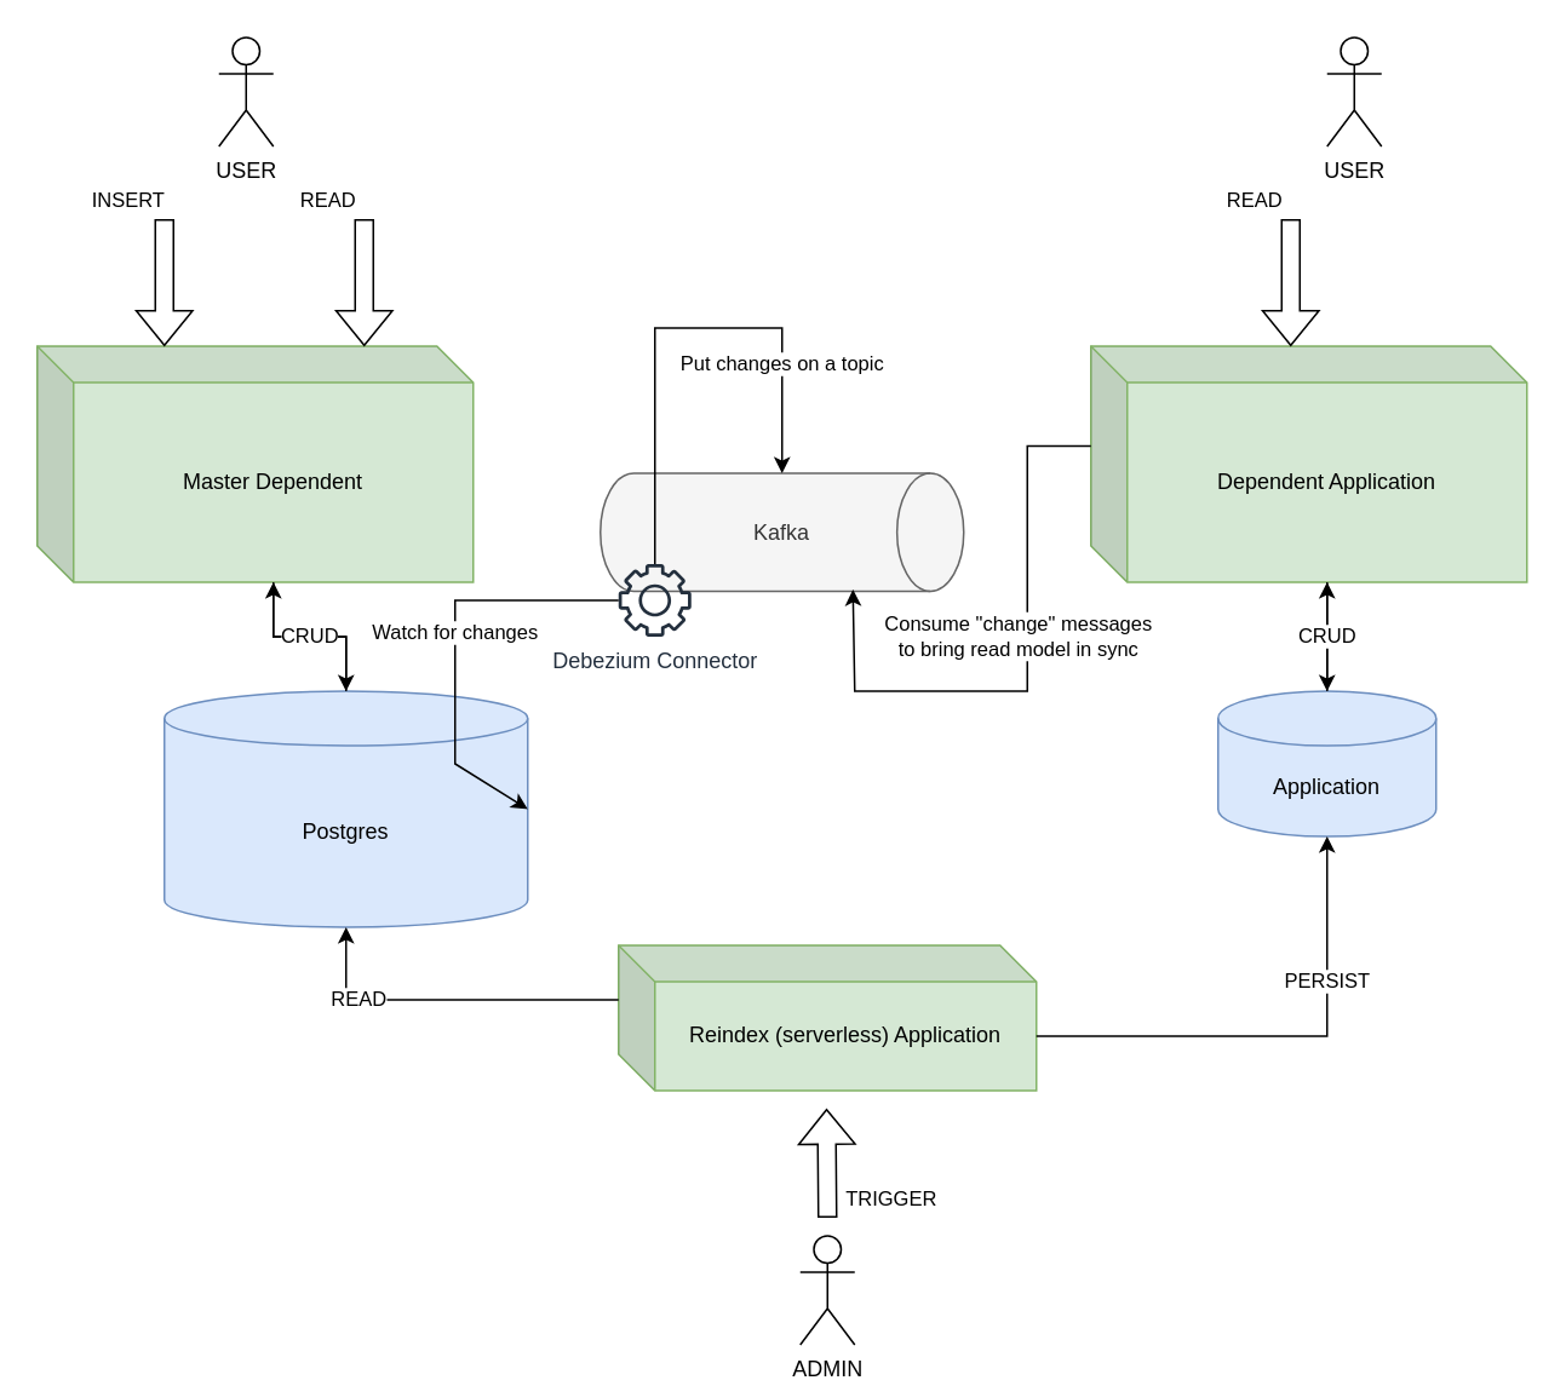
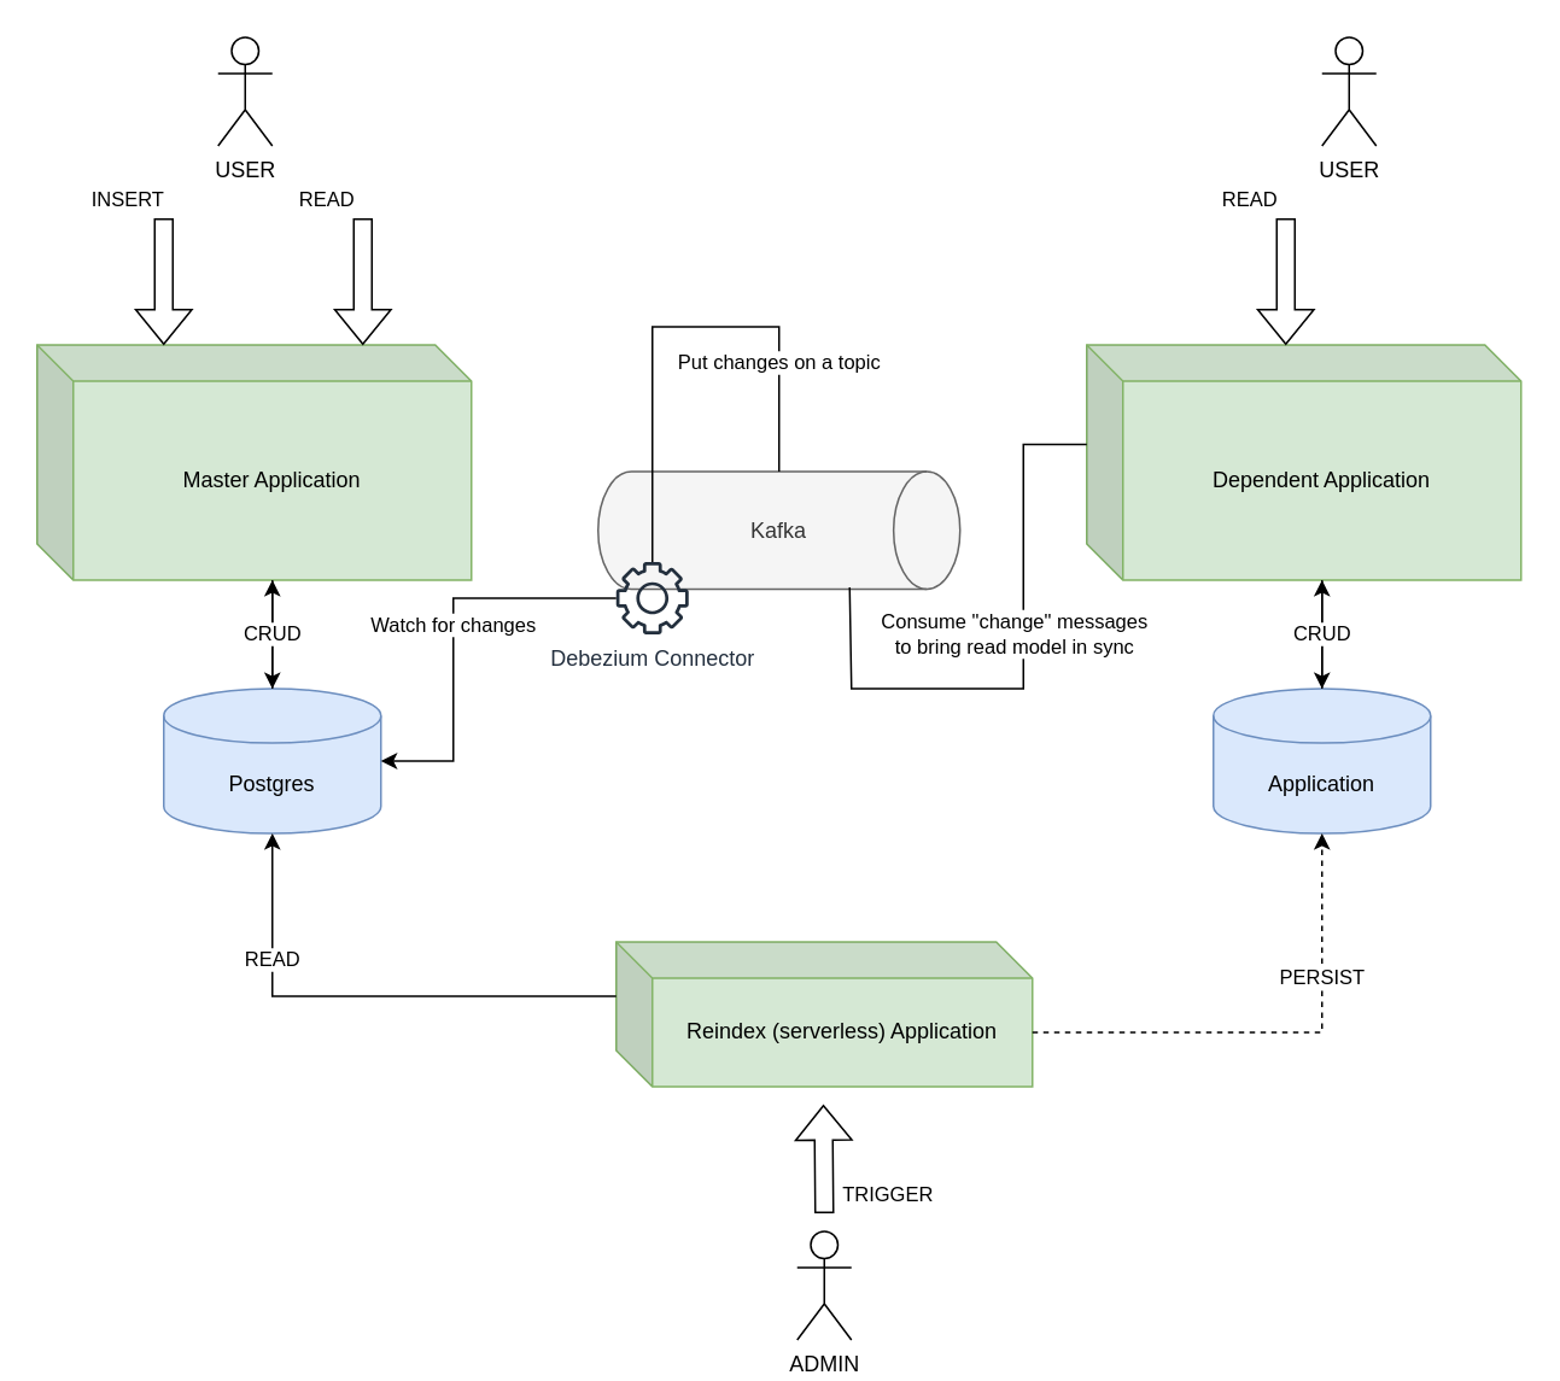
- <mxCell id="13" value="Put changes on a topic" style="endArrow=classic;html=1;rounded=0;entryX=0.5;entryY=0;entryDx=0;entryDy=0;entryPerimeter=0;" edge="1" parent="1" source="11" target="6"><mxGeometry x="0.571" width="50" height="50" relative="1" as="geometry"><mxPoint x="500" y="550" as="sourcePoint" /><mxPoint x="420" y="220" as="targetPoint" /><Array as="points"><mxPoint x="360" y="180" /><mxPoint x="430" y="180" /></Array><mxPoint as="offset" /></mxGeometry></mxCell>
+ <mxCell id="13" value="Put changes on a topic" style="endArrow=none;html=1;rounded=0;entryX=0.5;entryY=0;entryDx=0;entryDy=0;entryPerimeter=0;" edge="1" parent="1" source="11" target="6"><mxGeometry x="0.571" width="50" height="50" relative="1" as="geometry"><mxPoint x="500" y="550" as="sourcePoint" /><mxPoint x="420" y="220" as="targetPoint" /><Array as="points"><mxPoint x="360" y="180" /><mxPoint x="430" y="180" /></Array><mxPoint as="offset" /></mxGeometry></mxCell>
- <mxCell id="4" value="Master Dependent" style="shape=cube;whiteSpace=wrap;html=1;boundedLbl=1;backgroundOutline=1;darkOpacity=0.05;darkOpacity2=0.1;fillColor=#d5e8d4;strokeColor=#82b366;" vertex="1" parent="1"><mxGeometry x="20" y="190" width="240" height="130" as="geometry" /></mxCell>
+ <mxCell id="4" value="Master Application" style="shape=cube;whiteSpace=wrap;html=1;boundedLbl=1;backgroundOutline=1;darkOpacity=0.05;darkOpacity2=0.1;fillColor=#d5e8d4;strokeColor=#82b366;" vertex="1" parent="1"><mxGeometry x="20" y="190" width="240" height="130" as="geometry" /></mxCell>
- <mxCell id="14" value="Consume &quot;change&quot; messages&lt;br&gt;to bring read model in sync" style="edgeStyle=orthogonalEdgeStyle;rounded=0;orthogonalLoop=1;jettySize=auto;html=1;exitX=0;exitY=0;exitDx=0;exitDy=55;exitPerimeter=0;entryX=0.695;entryY=0.985;entryDx=0;entryDy=0;entryPerimeter=0;" edge="1" parent="1" source="5" target="6"><mxGeometry x="-0.128" y="-5" relative="1" as="geometry"><Array as="points"><mxPoint x="565" y="245" /><mxPoint x="565" y="380" /><mxPoint x="470" y="380" /></Array><mxPoint as="offset" /></mxGeometry></mxCell>
+ <mxCell id="14" value="Consume &quot;change&quot; messages&lt;br&gt;to bring read model in sync" style="edgeStyle=orthogonalEdgeStyle;rounded=0;orthogonalLoop=1;jettySize=auto;html=1;exitX=0;exitY=0;exitDx=0;exitDy=55;exitPerimeter=0;entryX=0.695;entryY=0.985;entryDx=0;entryDy=0;entryPerimeter=0;endArrow=none;" edge="1" parent="1" source="5" target="6"><mxGeometry x="-0.128" y="-5" relative="1" as="geometry"><Array as="points"><mxPoint x="565" y="245" /><mxPoint x="565" y="380" /><mxPoint x="470" y="380" /></Array><mxPoint as="offset" /></mxGeometry></mxCell>
- <mxCell id="2" value="Postgres" style="shape=cylinder3;whiteSpace=wrap;html=1;boundedLbl=1;backgroundOutline=1;size=15;fillColor=#dae8fc;strokeColor=#6c8ebf;" vertex="1" parent="1"><mxGeometry x="90" y="380" width="200" height="130" as="geometry" /></mxCell>
+ <mxCell id="2" value="Postgres" style="shape=cylinder3;whiteSpace=wrap;html=1;boundedLbl=1;backgroundOutline=1;size=15;fillColor=#dae8fc;strokeColor=#6c8ebf;" vertex="1" parent="1"><mxGeometry x="90" y="380" width="120" height="80" as="geometry" /></mxCell>
- <mxCell id="24" value="PERSIST" style="edgeStyle=orthogonalEdgeStyle;rounded=0;orthogonalLoop=1;jettySize=auto;html=1;exitX=0;exitY=0;exitDx=230;exitDy=50;exitPerimeter=0;entryX=0.5;entryY=1;entryDx=0;entryDy=0;entryPerimeter=0;" edge="1" parent="1" source="21" target="3"><mxGeometry x="0.407" relative="1" as="geometry"><mxPoint as="offset" /></mxGeometry></mxCell>
+ <mxCell id="24" value="PERSIST" style="edgeStyle=orthogonalEdgeStyle;rounded=0;orthogonalLoop=1;jettySize=auto;html=1;exitX=0;exitY=0;exitDx=230;exitDy=50;exitPerimeter=0;entryX=0.5;entryY=1;entryDx=0;entryDy=0;entryPerimeter=0;dashed=1;" edge="1" parent="1" source="21" target="3"><mxGeometry x="0.407" relative="1" as="geometry"><mxPoint as="offset" /></mxGeometry></mxCell>
